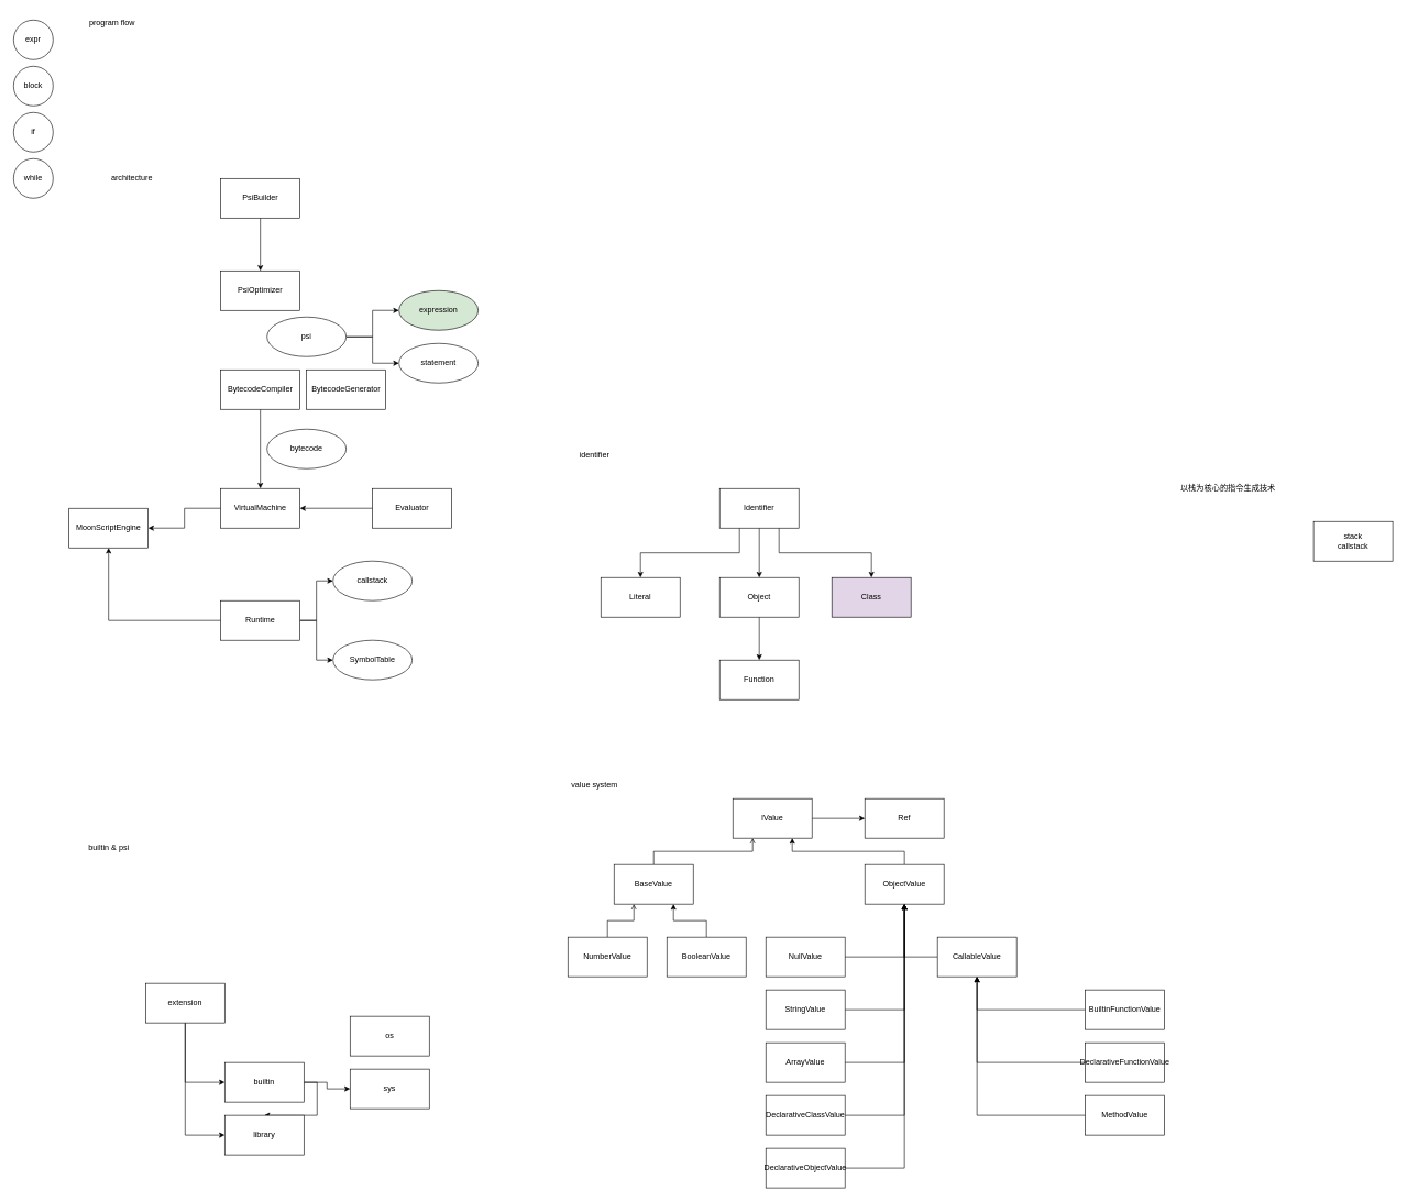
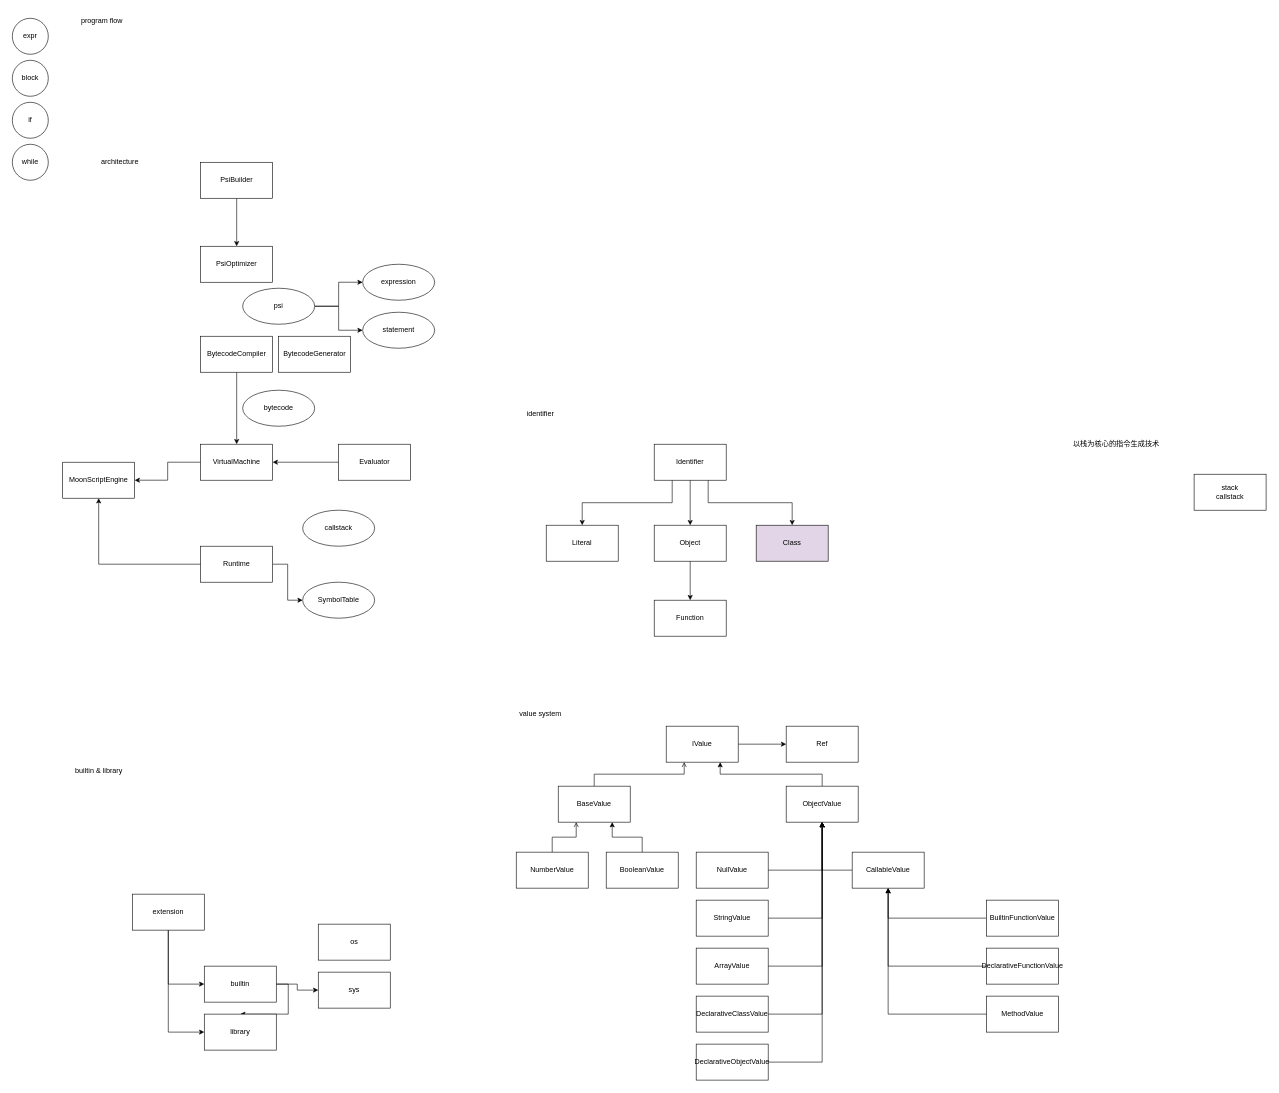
- <mxCell id="16" value="expression" style="ellipse;whiteSpace=wrap;html=1;fillColor=#d5e8d4;" parent="1" vertex="1"><mxGeometry x="604" y="440" width="120" height="60" as="geometry" /></mxCell>
+ <mxCell id="16" value="expression" style="ellipse;whiteSpace=wrap;html=1;" parent="1" vertex="1"><mxGeometry x="604" y="440" width="120" height="60" as="geometry" /></mxCell>
- <mxCell id="22" style="edgeStyle=orthogonalEdgeStyle;rounded=0;orthogonalLoop=1;jettySize=auto;html=1;exitX=1;exitY=0.5;exitDx=0;exitDy=0;entryX=0;entryY=0.5;entryDx=0;entryDy=0;" parent="1" source="24" target="25" edge="1"><mxGeometry relative="1" as="geometry" /></mxCell>
- <mxCell id="74" value="builtin &amp;amp; psi" style="text;html=1;align=center;verticalAlign=middle;resizable=0;points=[];autosize=1;strokeColor=none;fillColor=none;" parent="1" vertex="1"><mxGeometry x="114" y="1270" width="100" height="30" as="geometry" /></mxCell>
+ <mxCell id="74" value="builtin &amp;amp; library" style="text;html=1;align=center;verticalAlign=middle;resizable=0;points=[];autosize=1;strokeColor=none;fillColor=none;" parent="1" vertex="1"><mxGeometry x="114" y="1270" width="100" height="30" as="geometry" /></mxCell>
